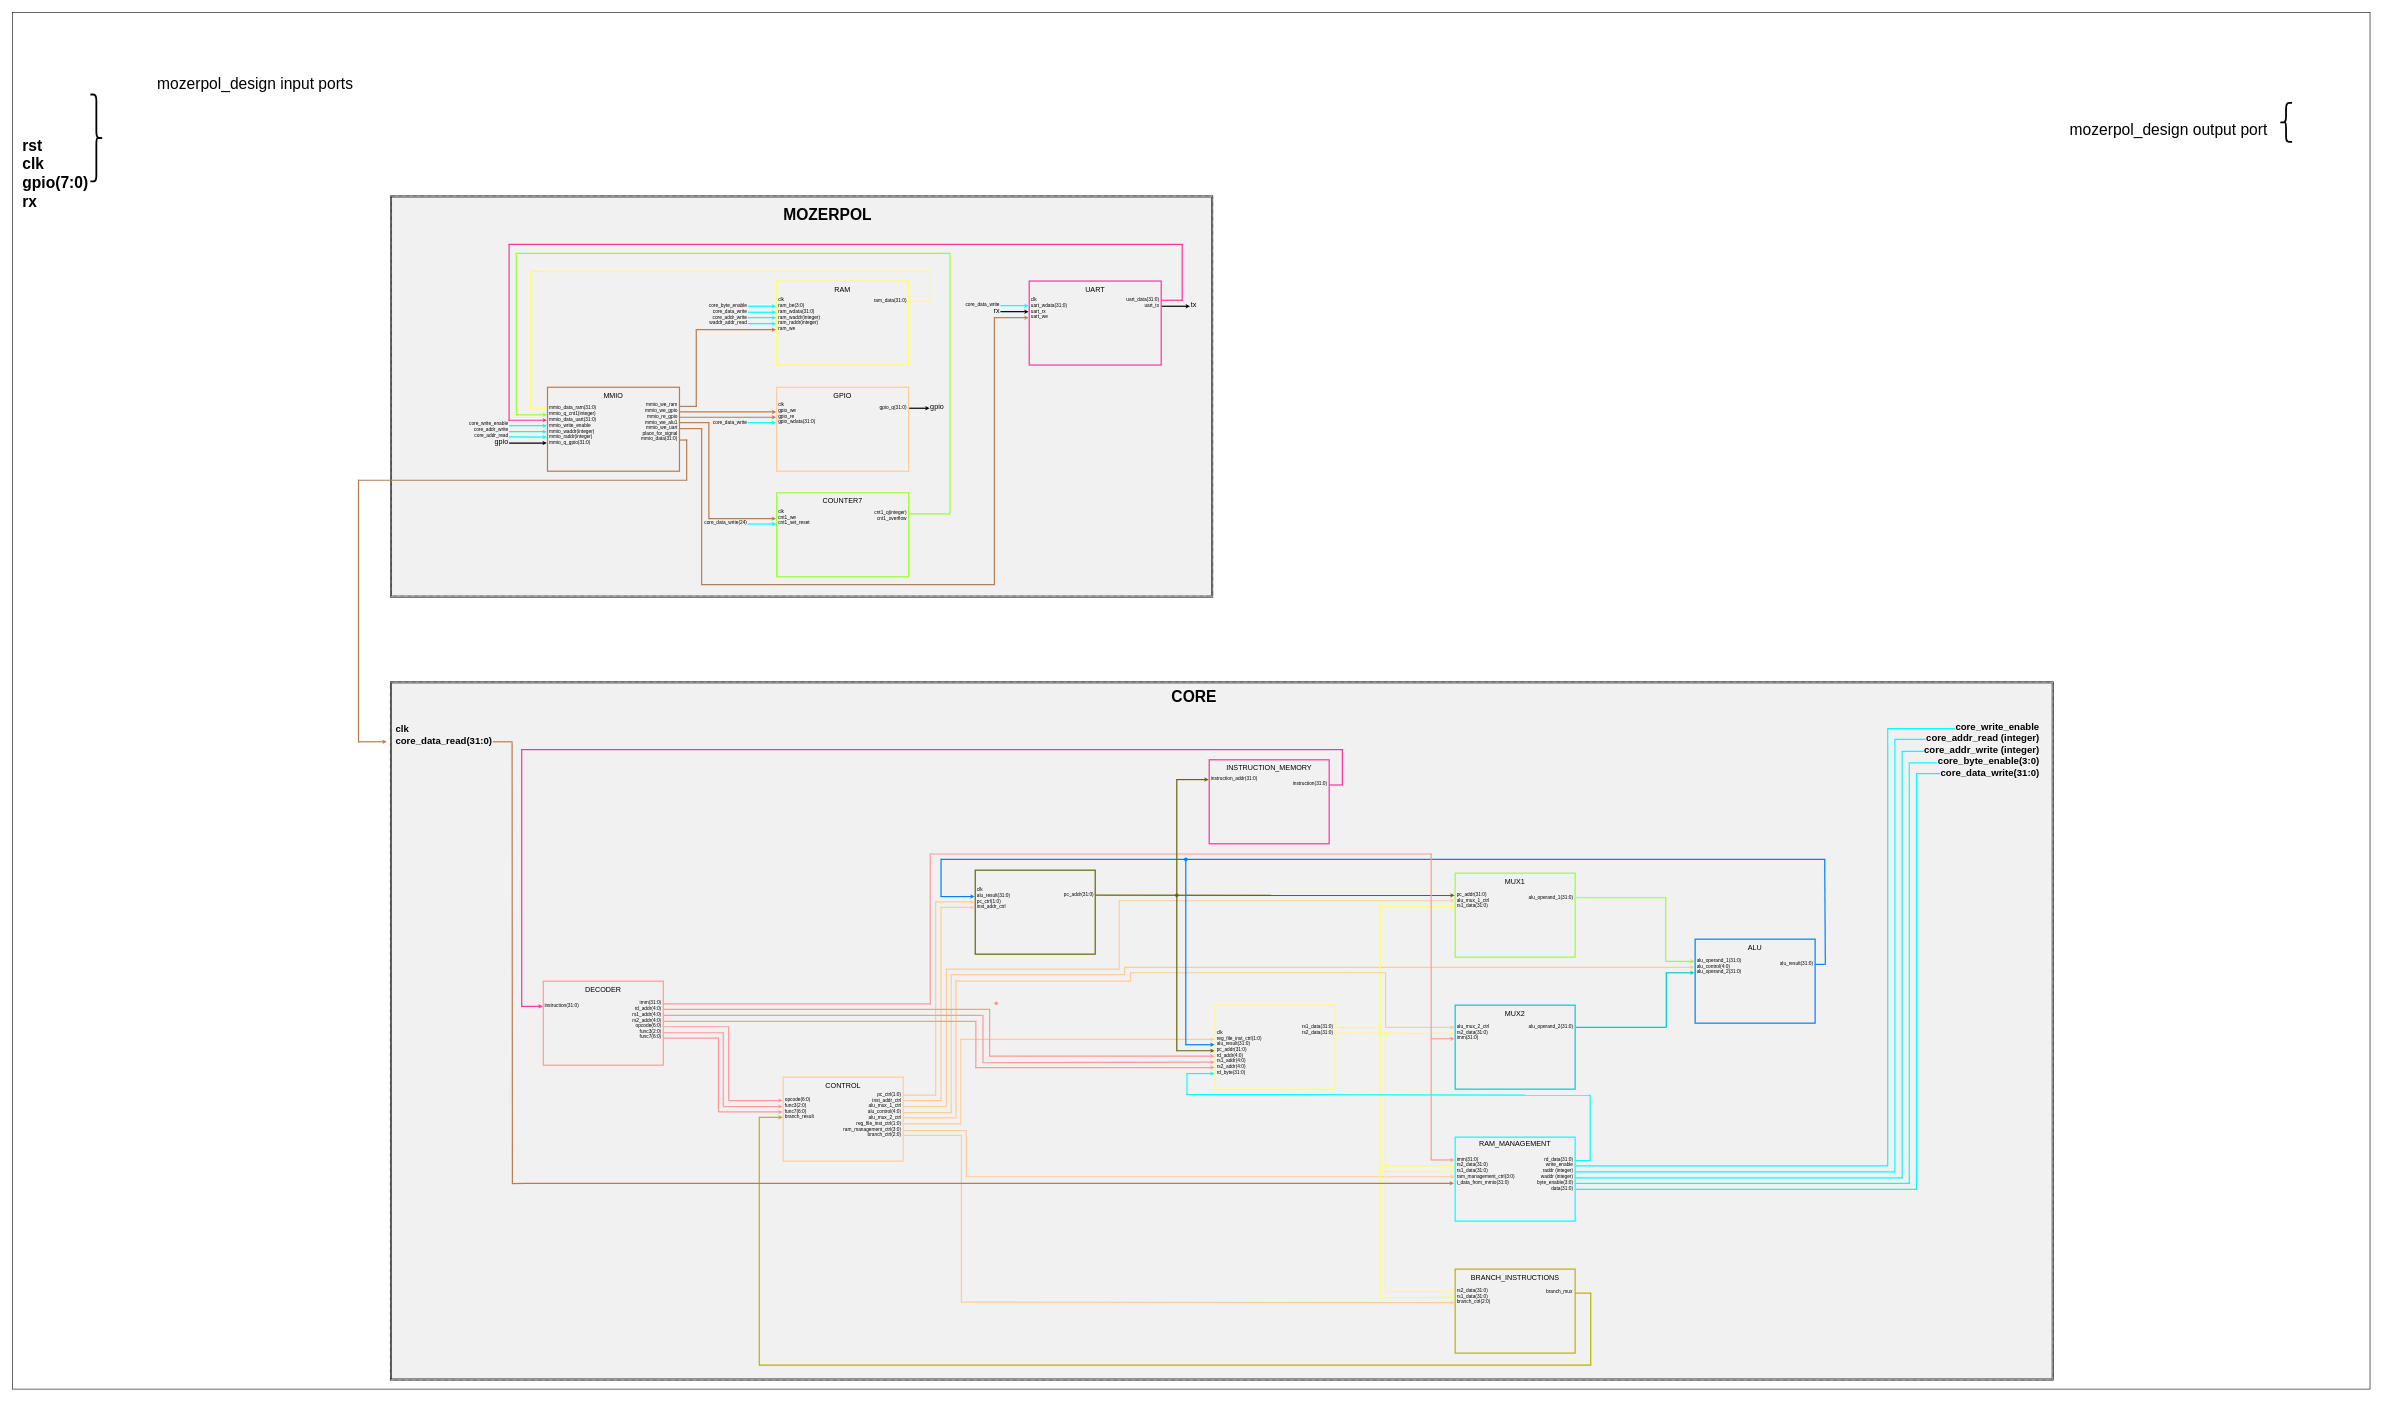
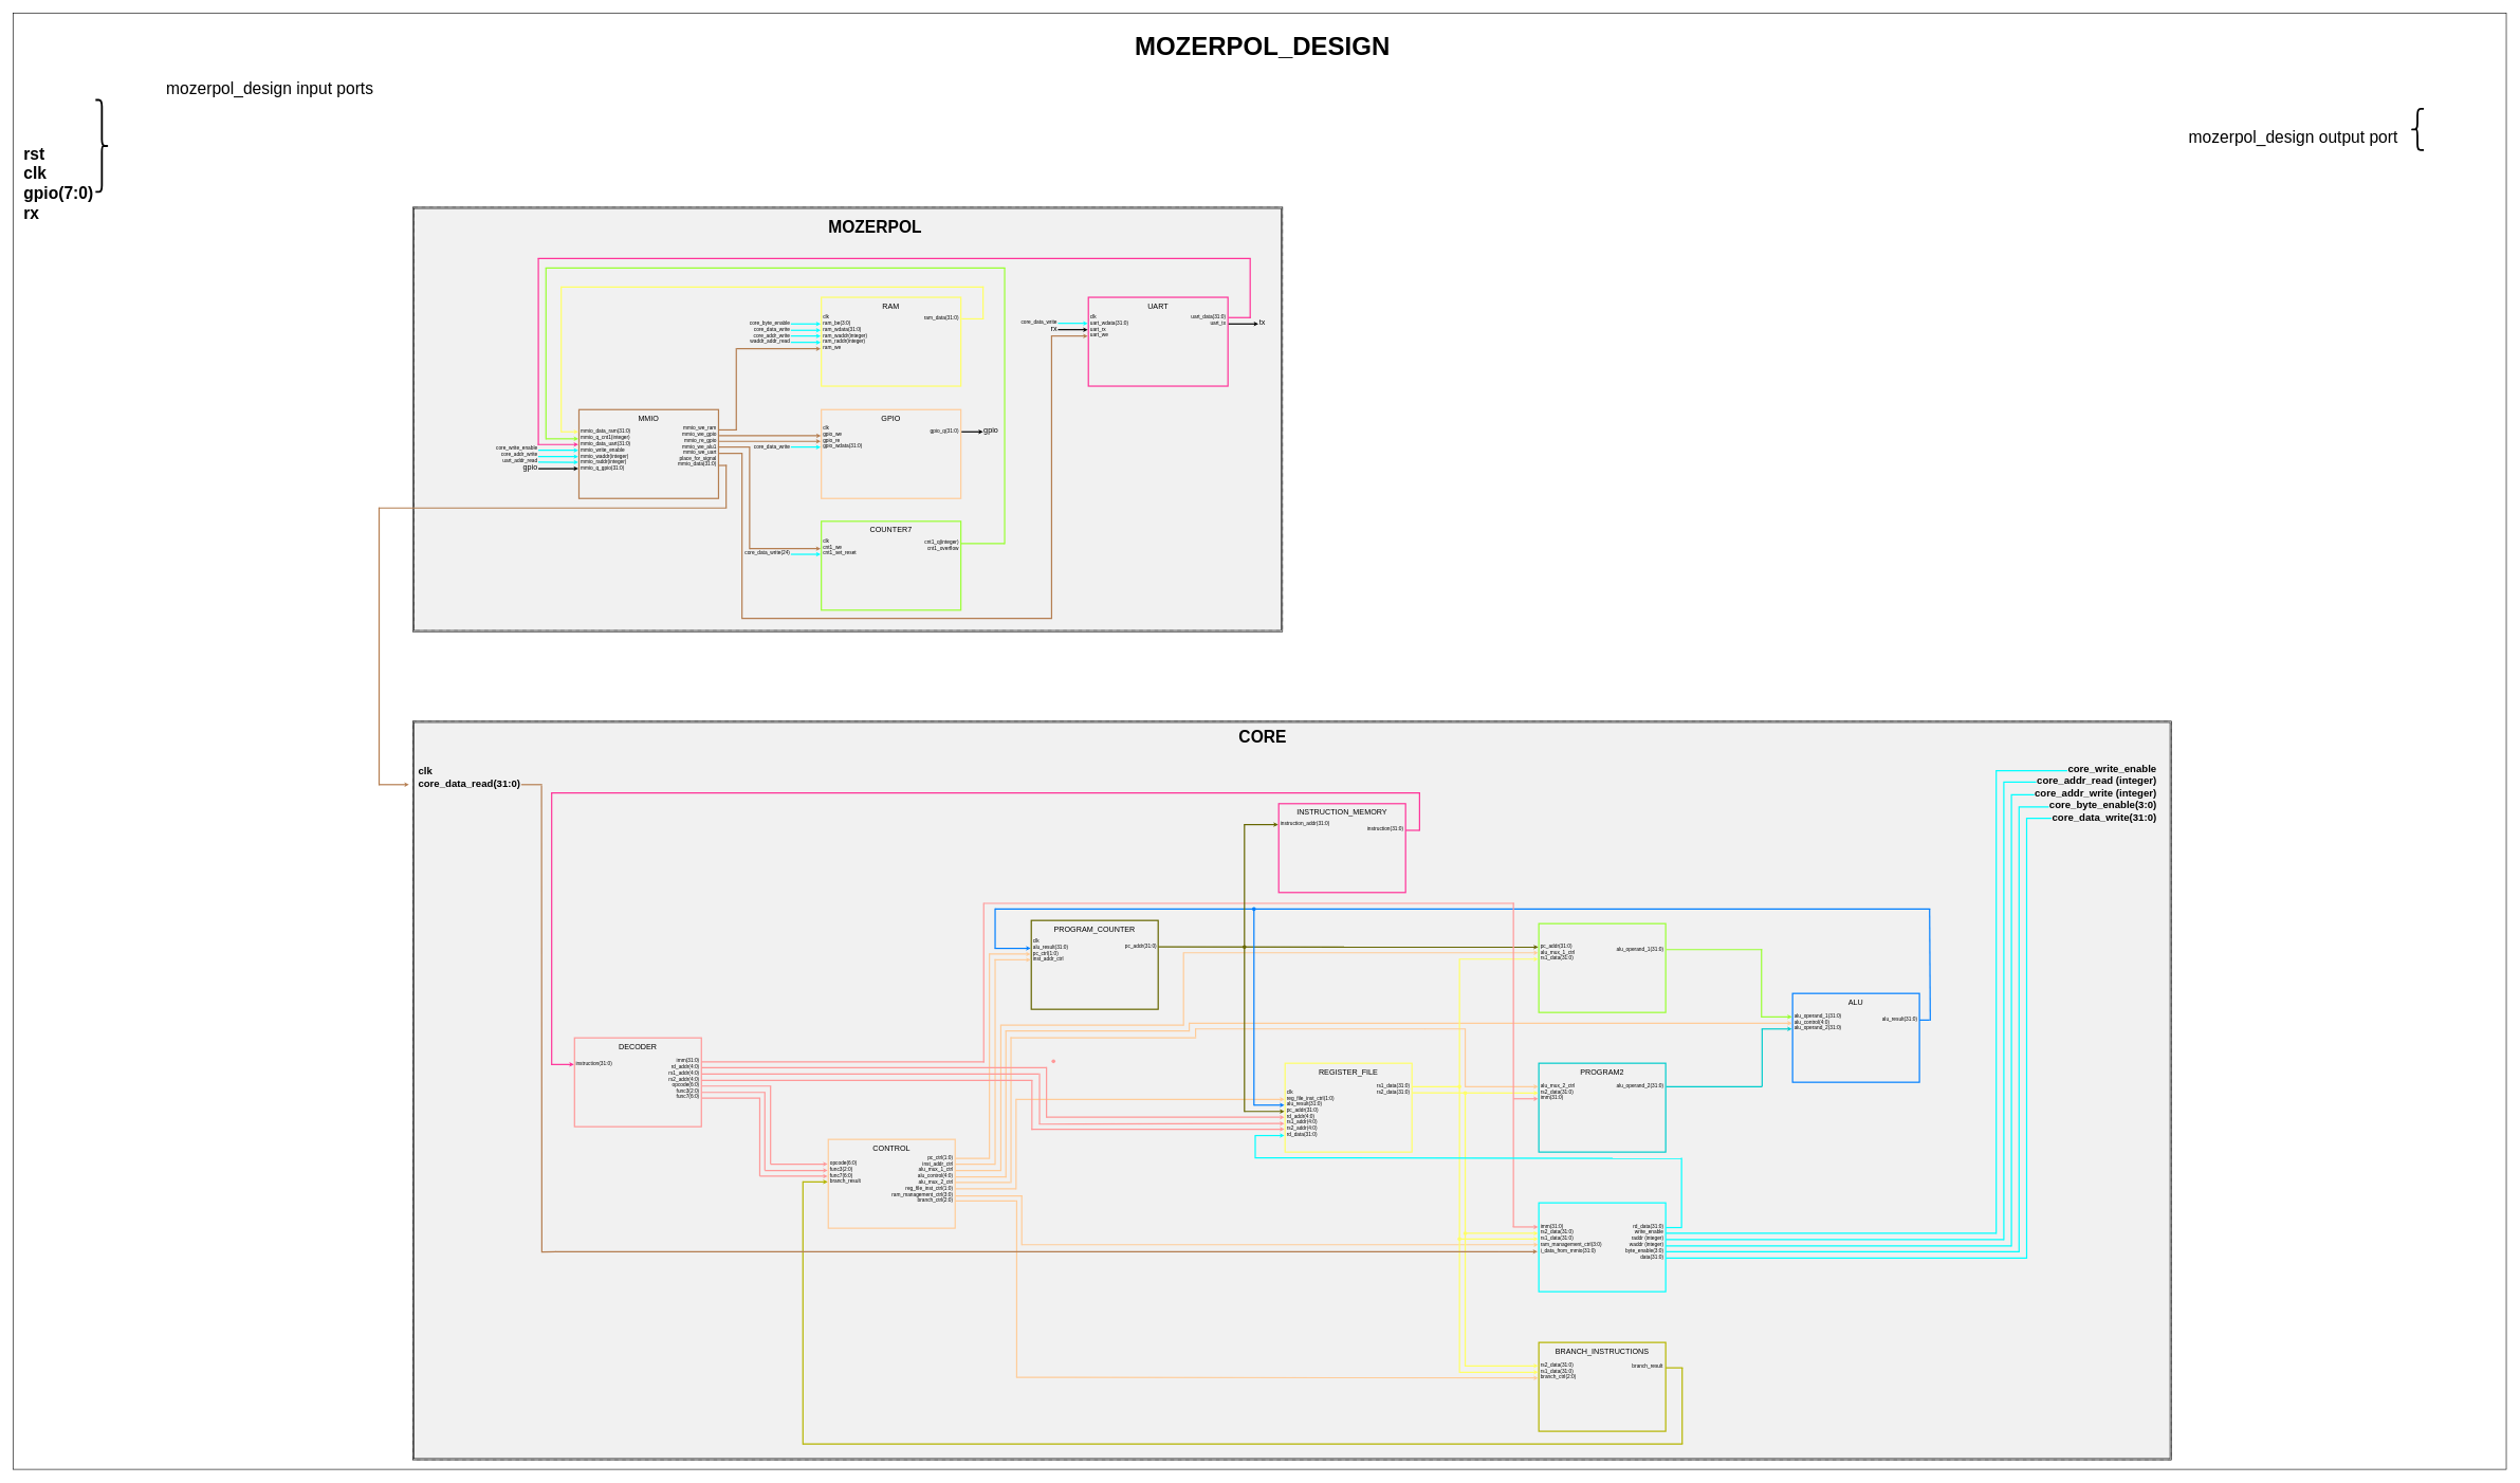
+ <mxCell id="180" value="&lt;font size=&quot;1&quot;&gt;&lt;b style=&quot;font-size: 40px;&quot;&gt;MOZERPOL_DESIGN&lt;/b&gt;&lt;/font&gt;" style="text;html=1;strokeColor=none;fillColor=none;align=center;verticalAlign=middle;whiteSpace=wrap;rounded=0;fontColor=#000000;" parent="1" vertex="1"><mxGeometry x="1760" y="37" width="459" height="69" as="geometry" /></mxCell>
- <mxCell id="194" value="&lt;div style=&quot;font-size: 8px;&quot; align=&quot;right&quot;&gt;&lt;font style=&quot;font-size: 8px;&quot;&gt;&lt;font style=&quot;font-size: 8px;&quot;&gt;core_write_enable&lt;/font&gt;&lt;/font&gt;&lt;/div&gt;&lt;div style=&quot;font-size: 8px;&quot; align=&quot;right&quot;&gt;&lt;font style=&quot;font-size: 8px;&quot;&gt;&lt;font style=&quot;font-size: 8px;&quot;&gt;&lt;font style=&quot;font-size: 8px;&quot;&gt;&lt;font style=&quot;font-size: 8px;&quot;&gt;core_addr_write&lt;/font&gt;&lt;/font&gt;&lt;/font&gt;&lt;/font&gt;&lt;/div&gt;&lt;div style=&quot;font-size: 8px;&quot; align=&quot;right&quot;&gt;&lt;font style=&quot;font-size: 8px;&quot;&gt;&lt;font style=&quot;font-size: 8px;&quot;&gt;&lt;font style=&quot;font-size: 8px;&quot;&gt;&lt;font style=&quot;font-size: 8px;&quot;&gt;core_addr_read&lt;/font&gt;&lt;/font&gt;&lt;/font&gt;&lt;/font&gt;&lt;/div&gt;" style="text;html=1;strokeColor=none;fillColor=none;align=right;verticalAlign=middle;whiteSpace=wrap;rounded=0;" parent="1" vertex="1"><mxGeometry x="779" y="701" width="70" height="30" as="geometry" /></mxCell>
+ <mxCell id="194" value="&lt;div style=&quot;font-size: 8px;&quot; align=&quot;right&quot;&gt;&lt;font style=&quot;font-size: 8px;&quot;&gt;&lt;font style=&quot;font-size: 8px;&quot;&gt;core_write_enable&lt;/font&gt;&lt;/font&gt;&lt;/div&gt;&lt;div style=&quot;font-size: 8px;&quot; align=&quot;right&quot;&gt;&lt;font style=&quot;font-size: 8px;&quot;&gt;&lt;font style=&quot;font-size: 8px;&quot;&gt;&lt;font style=&quot;font-size: 8px;&quot;&gt;&lt;font style=&quot;font-size: 8px;&quot;&gt;core_addr_write&lt;/font&gt;&lt;/font&gt;&lt;/font&gt;&lt;/font&gt;&lt;/div&gt;&lt;div style=&quot;font-size: 8px;&quot; align=&quot;right&quot;&gt;&lt;font style=&quot;font-size: 8px;&quot;&gt;&lt;font style=&quot;font-size: 8px;&quot;&gt;&lt;font style=&quot;font-size: 8px;&quot;&gt;&lt;font style=&quot;font-size: 8px;&quot;&gt;uart_addr_read&lt;/font&gt;&lt;/font&gt;&lt;/font&gt;&lt;/font&gt;&lt;/div&gt;" style="text;html=1;strokeColor=none;fillColor=none;align=right;verticalAlign=middle;whiteSpace=wrap;rounded=0;" parent="1" vertex="1"><mxGeometry x="779" y="701" width="70" height="30" as="geometry" /></mxCell>
+ <mxCell id="38" value="PROGRAM_COUNTER" style="text;html=1;strokeColor=none;fillColor=none;align=center;verticalAlign=middle;whiteSpace=wrap;rounded=0;fontColor=#000000;" parent="1" vertex="1"><mxGeometry x="1625" y="1454" width="200" height="20" as="geometry" /></mxCell>
- <mxCell id="22" value="MUX1" style="text;html=1;strokeColor=none;fillColor=none;align=center;verticalAlign=middle;whiteSpace=wrap;rounded=0;fontColor=#000000;" parent="1" vertex="1"><mxGeometry x="2425" y="1459" width="200" height="20" as="geometry" /></mxCell>
+ <mxCell id="18" value="REGISTER_FILE" style="text;html=1;strokeColor=none;fillColor=none;align=center;verticalAlign=middle;whiteSpace=wrap;rounded=0;fontColor=#000000;" parent="1" vertex="1"><mxGeometry x="2025" y="1679" width="200" height="20" as="geometry" /></mxCell>
- <mxCell id="26" value="MUX2" style="text;html=1;strokeColor=none;fillColor=none;align=center;verticalAlign=middle;whiteSpace=wrap;rounded=0;fontColor=#000000;" parent="1" vertex="1"><mxGeometry x="2425" y="1679" width="200" height="20" as="geometry" /></mxCell>
+ <mxCell id="26" value="PROGRAM2" style="text;html=1;strokeColor=none;fillColor=none;align=center;verticalAlign=middle;whiteSpace=wrap;rounded=0;fontColor=#000000;" parent="1" vertex="1"><mxGeometry x="2425" y="1679" width="200" height="20" as="geometry" /></mxCell>
- <mxCell id="17" value="&lt;div style=&quot;font-size: 8px;&quot; align=&quot;left&quot;&gt;&lt;font style=&quot;font-size: 8px;&quot;&gt;clk&lt;/font&gt;&lt;/div&gt;&lt;div style=&quot;font-size: 8px;&quot; align=&quot;left&quot;&gt;&lt;div style=&quot;font-size: 8px;&quot; align=&quot;left&quot;&gt;&lt;font style=&quot;font-size: 8px;&quot;&gt;reg_file_inst_ctrl(1:0)&lt;/font&gt;&lt;/div&gt;&lt;/div&gt;&lt;div style=&quot;font-size: 8px;&quot; align=&quot;left&quot;&gt;&lt;div style=&quot;font-size: 8px;&quot; align=&quot;left&quot;&gt;&lt;font style=&quot;font-size: 8px;&quot;&gt;alu_result(31:0)&lt;/font&gt;&lt;font style=&quot;font-size: 8px;&quot;&gt;&lt;/font&gt;&lt;/div&gt;&lt;div style=&quot;font-size: 8px;&quot; align=&quot;left&quot;&gt;&lt;font style=&quot;font-size: 8px;&quot;&gt;pc_addr(31:0)&lt;/font&gt;&lt;font style=&quot;font-size: 8px;&quot;&gt;&lt;/font&gt;&lt;/div&gt;&lt;div style=&quot;font-size: 8px;&quot; align=&quot;left&quot;&gt;&lt;font style=&quot;font-size: 8px;&quot;&gt;rd_addr(4:0)&lt;/font&gt;&lt;/div&gt;&lt;font style=&quot;font-size: 8px;&quot;&gt;&lt;/font&gt;&lt;/div&gt;&lt;div style=&quot;font-size: 8px;&quot; align=&quot;left&quot;&gt;&lt;font style=&quot;font-size: 8px;&quot;&gt;rs1_addr(4:0)&lt;/font&gt;&lt;/div&gt;&lt;div style=&quot;font-size: 8px;&quot; align=&quot;left&quot;&gt;&lt;font style=&quot;font-size: 8px;&quot;&gt;rs2_addr(4:0)&lt;/font&gt;&lt;/div&gt;&lt;div style=&quot;font-size: 8px;&quot; align=&quot;left&quot;&gt;&lt;font style=&quot;font-size: 8px;&quot;&gt;rd_byte(31:0)&lt;/font&gt;&lt;/div&gt;" style="text;html=1;strokeColor=none;fillColor=none;align=left;verticalAlign=middle;whiteSpace=wrap;rounded=0;fontColor=#000000;" parent="1" vertex="1"><mxGeometry x="2026" y="1716" width="82" height="76" as="geometry" /></mxCell>
+ <mxCell id="17" value="&lt;div style=&quot;font-size: 8px;&quot; align=&quot;left&quot;&gt;&lt;font style=&quot;font-size: 8px;&quot;&gt;clk&lt;/font&gt;&lt;/div&gt;&lt;div style=&quot;font-size: 8px;&quot; align=&quot;left&quot;&gt;&lt;div style=&quot;font-size: 8px;&quot; align=&quot;left&quot;&gt;&lt;font style=&quot;font-size: 8px;&quot;&gt;reg_file_inst_ctrl(1:0)&lt;/font&gt;&lt;/div&gt;&lt;/div&gt;&lt;div style=&quot;font-size: 8px;&quot; align=&quot;left&quot;&gt;&lt;div style=&quot;font-size: 8px;&quot; align=&quot;left&quot;&gt;&lt;font style=&quot;font-size: 8px;&quot;&gt;alu_result(31:0)&lt;/font&gt;&lt;font style=&quot;font-size: 8px;&quot;&gt;&lt;/font&gt;&lt;/div&gt;&lt;div style=&quot;font-size: 8px;&quot; align=&quot;left&quot;&gt;&lt;font style=&quot;font-size: 8px;&quot;&gt;pc_addr(31:0)&lt;/font&gt;&lt;font style=&quot;font-size: 8px;&quot;&gt;&lt;/font&gt;&lt;/div&gt;&lt;div style=&quot;font-size: 8px;&quot; align=&quot;left&quot;&gt;&lt;font style=&quot;font-size: 8px;&quot;&gt;rd_addr(4:0)&lt;/font&gt;&lt;/div&gt;&lt;font style=&quot;font-size: 8px;&quot;&gt;&lt;/font&gt;&lt;/div&gt;&lt;div style=&quot;font-size: 8px;&quot; align=&quot;left&quot;&gt;&lt;font style=&quot;font-size: 8px;&quot;&gt;rs1_addr(4:0)&lt;/font&gt;&lt;/div&gt;&lt;div style=&quot;font-size: 8px;&quot; align=&quot;left&quot;&gt;&lt;font style=&quot;font-size: 8px;&quot;&gt;rs2_addr(4:0)&lt;/font&gt;&lt;/div&gt;&lt;div style=&quot;font-size: 8px;&quot; align=&quot;left&quot;&gt;&lt;font style=&quot;font-size: 8px;&quot;&gt;rd_data(31:0)&lt;/font&gt;&lt;/div&gt;" style="text;html=1;strokeColor=none;fillColor=none;align=left;verticalAlign=middle;whiteSpace=wrap;rounded=0;fontColor=#000000;" parent="1" vertex="1"><mxGeometry x="2026" y="1716" width="82" height="76" as="geometry" /></mxCell>
- <mxCell id="42" value="RAM_MANAGEMENT" style="text;html=1;strokeColor=none;fillColor=none;align=center;verticalAlign=middle;whiteSpace=wrap;rounded=0;fontColor=#000000;" parent="1" vertex="1"><mxGeometry x="2425" y="1899" width="200" height="16" as="geometry" /></mxCell>
- <mxCell id="53" value="&lt;font style=&quot;font-size: 8px;&quot;&gt;branch_mux&lt;br&gt;&lt;/font&gt;" style="text;html=1;strokeColor=none;fillColor=none;align=right;verticalAlign=middle;whiteSpace=wrap;rounded=0;fontColor=#000000;" parent="1" vertex="1"><mxGeometry x="2565" y="2145" width="58" height="14" as="geometry" /></mxCell>
+ <mxCell id="53" value="&lt;font style=&quot;font-size: 8px;&quot;&gt;branch_result&lt;br&gt;&lt;/font&gt;" style="text;html=1;strokeColor=none;fillColor=none;align=right;verticalAlign=middle;whiteSpace=wrap;rounded=0;fontColor=#000000;" parent="1" vertex="1"><mxGeometry x="2565" y="2145" width="58" height="14" as="geometry" /></mxCell>
